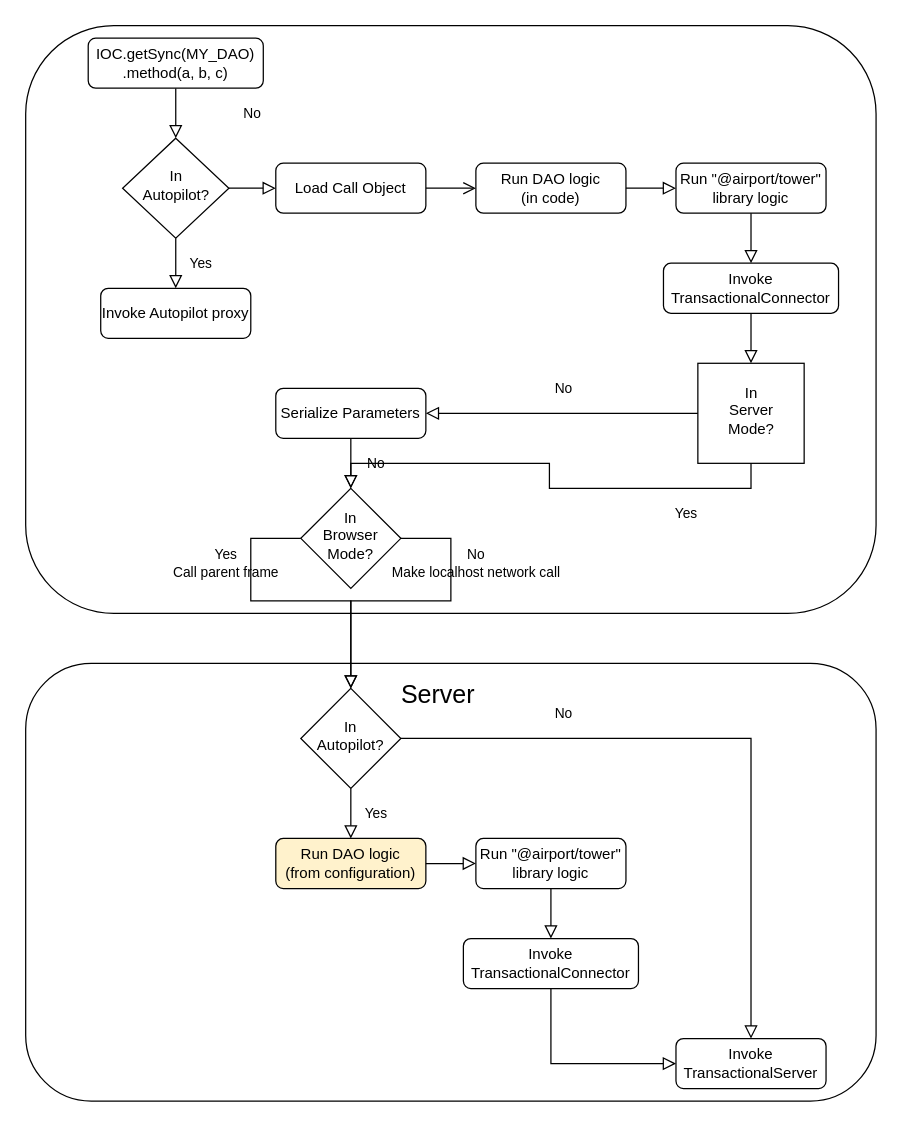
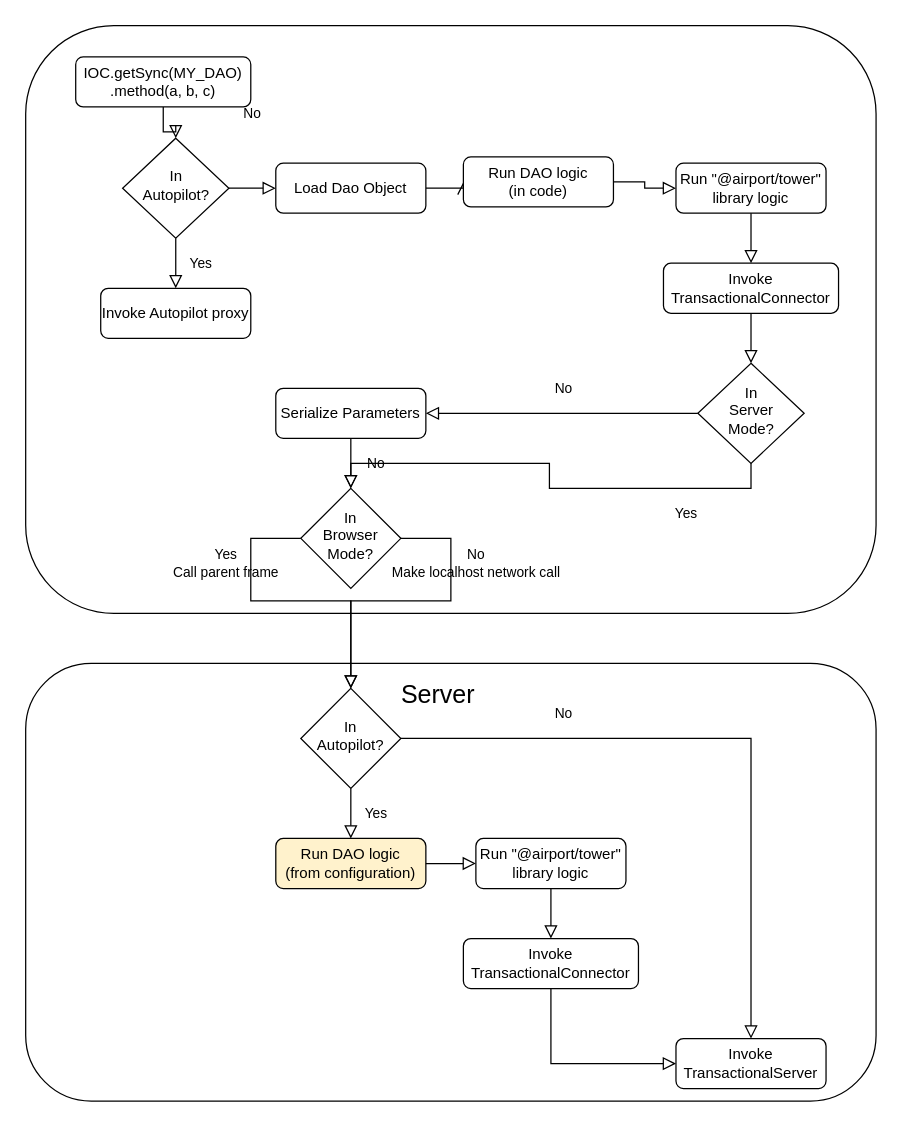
- <mxCell id="5" value="IOC.getSync(MY_DAO)&lt;br&gt;.method(a, b, c)" style="rounded=1;whiteSpace=wrap;html=1;fontSize=12;glass=0;strokeWidth=1;shadow=0;" parent="1" vertex="1"><mxGeometry x="70" y="30" width="140" height="40" as="geometry" /></mxCell>
+ <mxCell id="5" value="IOC.getSync(MY_DAO)&lt;br&gt;.method(a, b, c)" style="rounded=1;whiteSpace=wrap;html=1;fontSize=12;glass=0;strokeWidth=1;shadow=0;" parent="1" vertex="1"><mxGeometry x="60" y="45" width="140" height="40" as="geometry" /></mxCell>
- <mxCell id="17" value="Load Call Object" style="rounded=1;whiteSpace=wrap;html=1;fontSize=12;glass=0;strokeWidth=1;shadow=0;" parent="1" vertex="1"><mxGeometry x="220" y="130" width="120" height="40" as="geometry" /></mxCell>
+ <mxCell id="17" value="Load Dao Object" style="rounded=1;whiteSpace=wrap;html=1;fontSize=12;glass=0;strokeWidth=1;shadow=0;" parent="1" vertex="1"><mxGeometry x="220" y="130" width="120" height="40" as="geometry" /></mxCell>
- <mxCell id="18" value="Run DAO logic&lt;br&gt;(in code)" style="rounded=1;whiteSpace=wrap;html=1;fontSize=12;glass=0;strokeWidth=1;shadow=0;" parent="1" vertex="1"><mxGeometry x="380" y="130" width="120" height="40" as="geometry" /></mxCell>
+ <mxCell id="18" value="Run DAO logic&lt;br&gt;(in code)" style="rounded=1;whiteSpace=wrap;html=1;fontSize=12;glass=0;strokeWidth=1;shadow=0;" parent="1" vertex="1"><mxGeometry x="370" y="125" width="120" height="40" as="geometry" /></mxCell>
- <mxCell id="29" value="In&lt;br&gt;Server Mode?" style="whiteSpace=wrap;html=1;shadow=0;fontFamily=Helvetica;fontSize=12;align=center;strokeWidth=1;spacing=6;spacingTop=-4;rounded=0;" parent="1" vertex="1"><mxGeometry x="557.5" y="290" width="85" height="80" as="geometry" /></mxCell>
+ <mxCell id="29" value="In&lt;br&gt;Server Mode?" style="rhombus;whiteSpace=wrap;html=1;shadow=0;fontFamily=Helvetica;fontSize=12;align=center;strokeWidth=1;spacing=6;spacingTop=-4;" parent="1" vertex="1"><mxGeometry x="557.5" y="290" width="85" height="80" as="geometry" /></mxCell>
